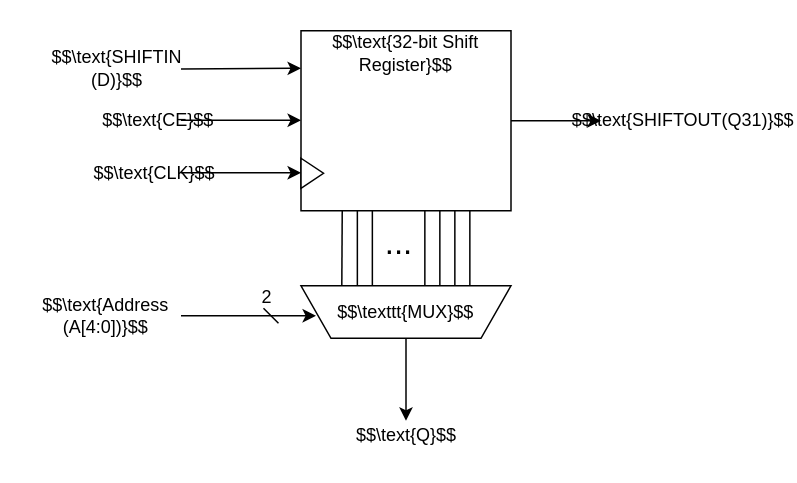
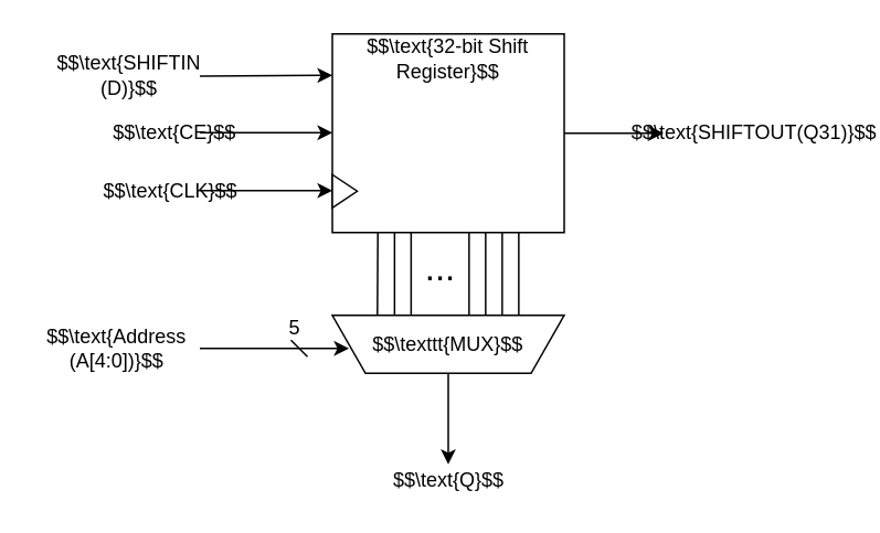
- <mxCell id="25" value="2" style="text;html=1;align=center;verticalAlign=middle;whiteSpace=wrap;rounded=0;" vertex="1" parent="1"><mxGeometry x="170" y="190" width="15" height="15" as="geometry" /></mxCell>
+ <mxCell id="25" value="5" style="text;html=1;align=center;verticalAlign=middle;whiteSpace=wrap;rounded=0;" vertex="1" parent="1"><mxGeometry x="170" y="190" width="15" height="15" as="geometry" /></mxCell>
